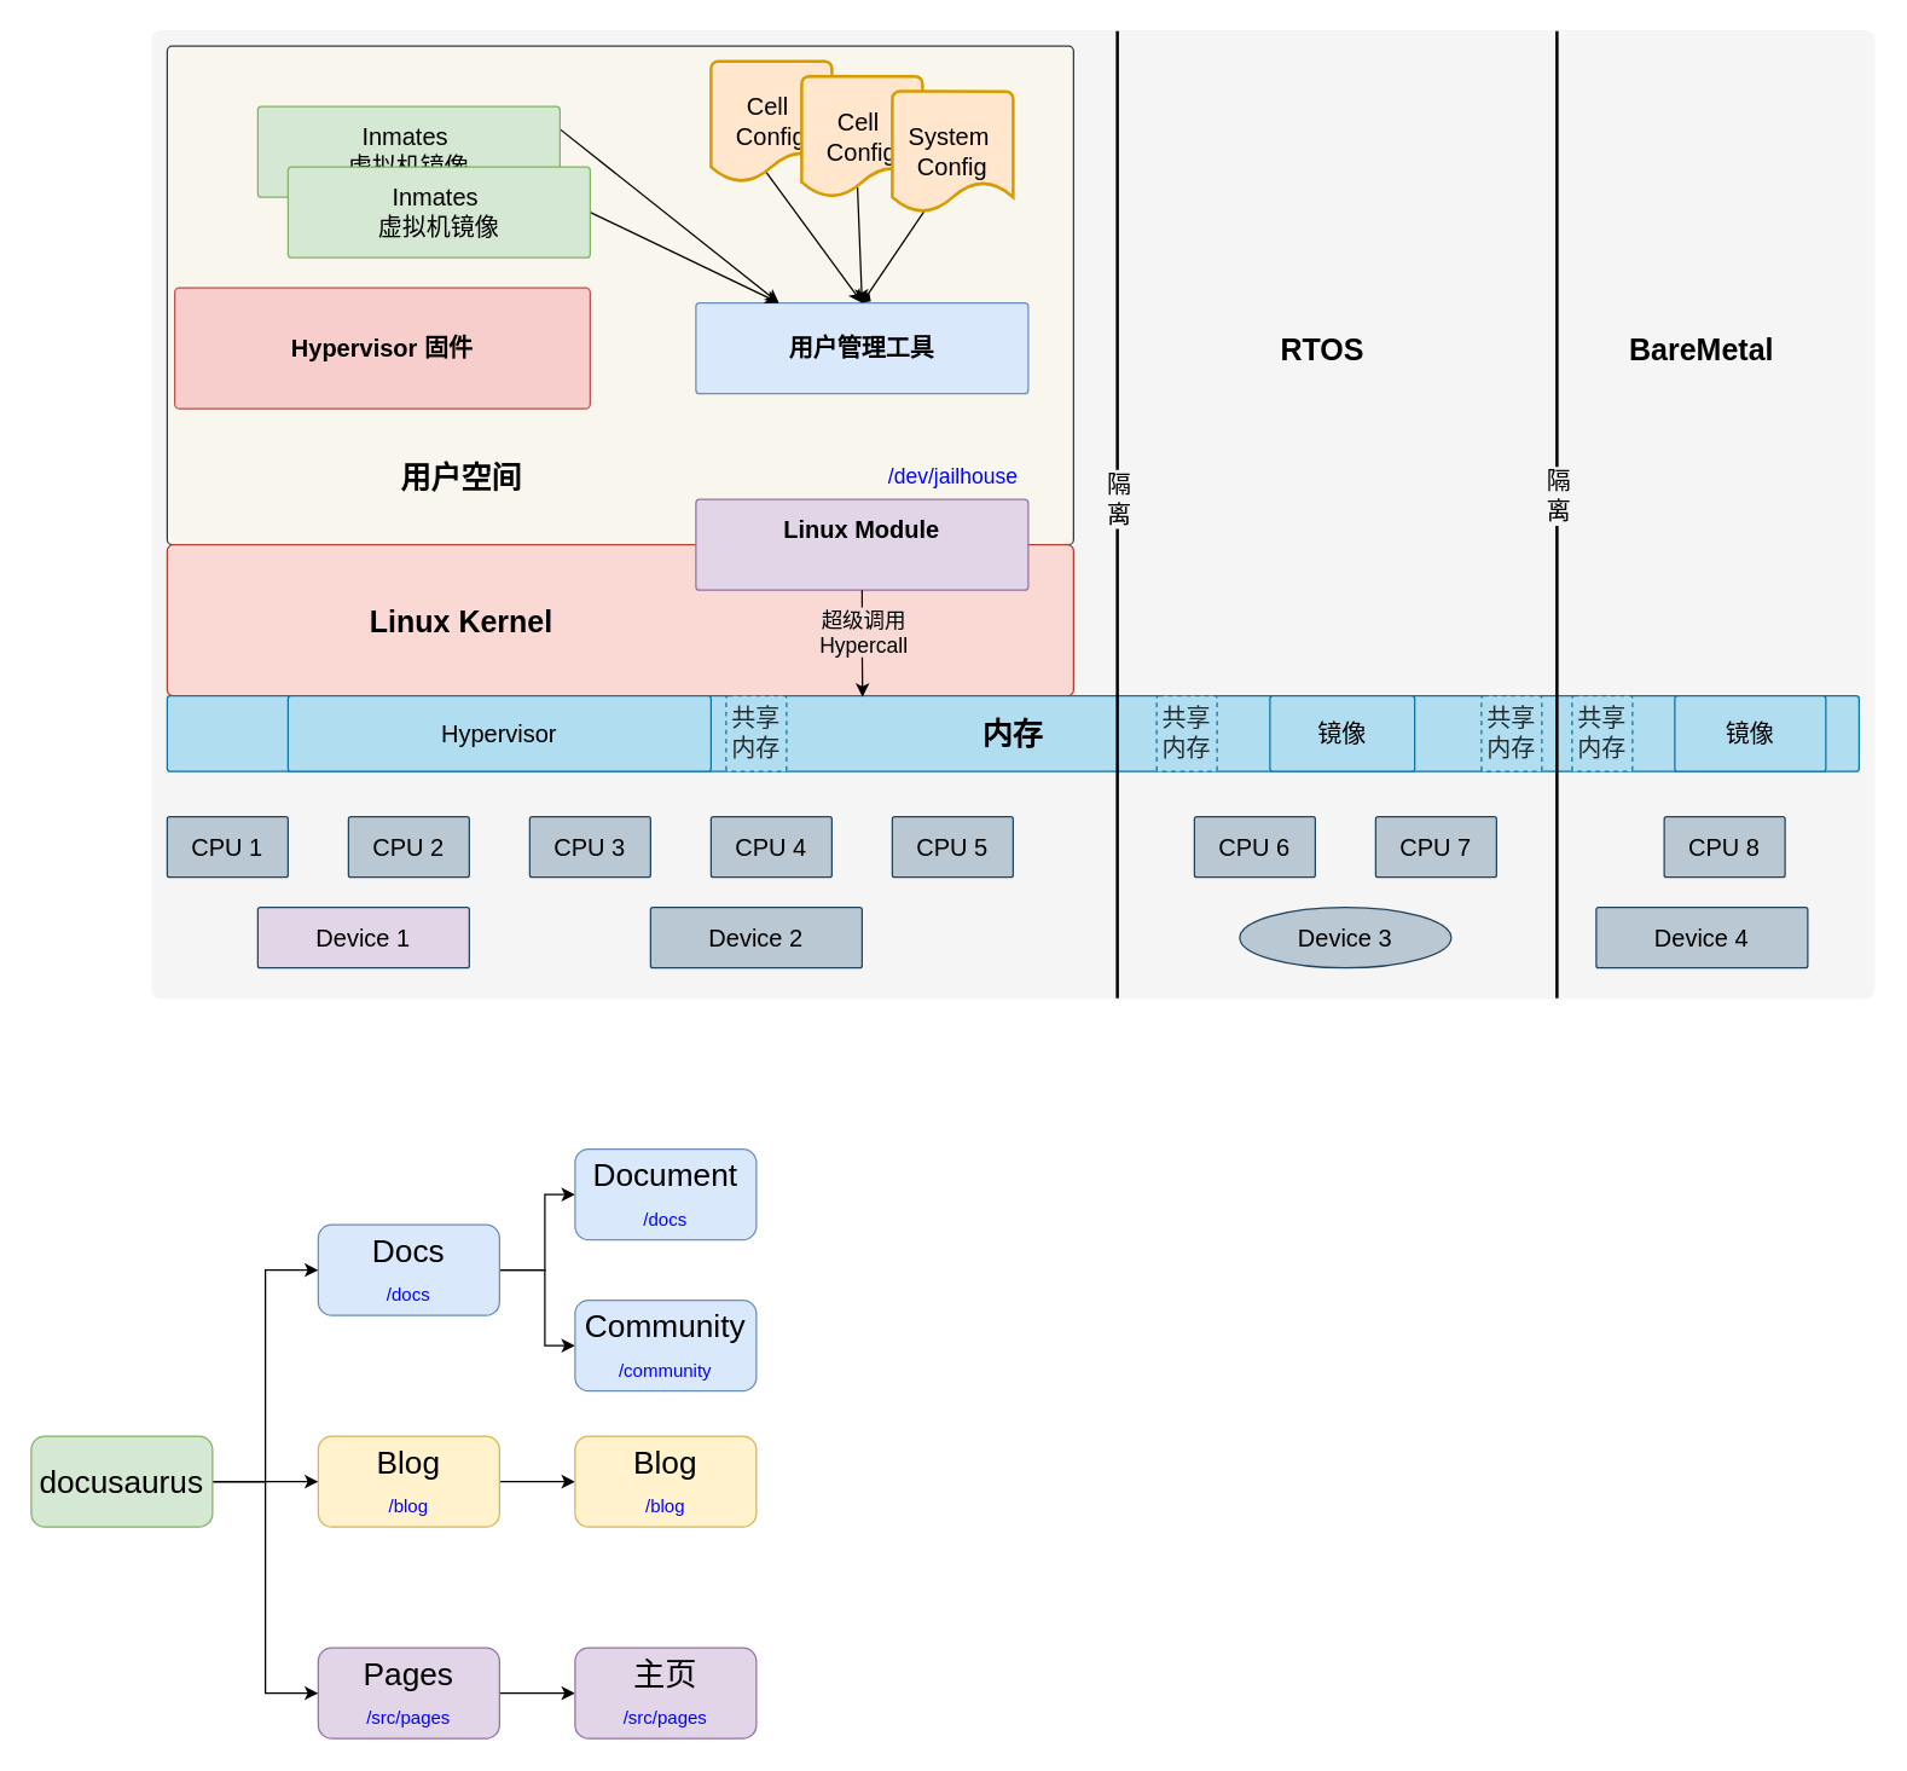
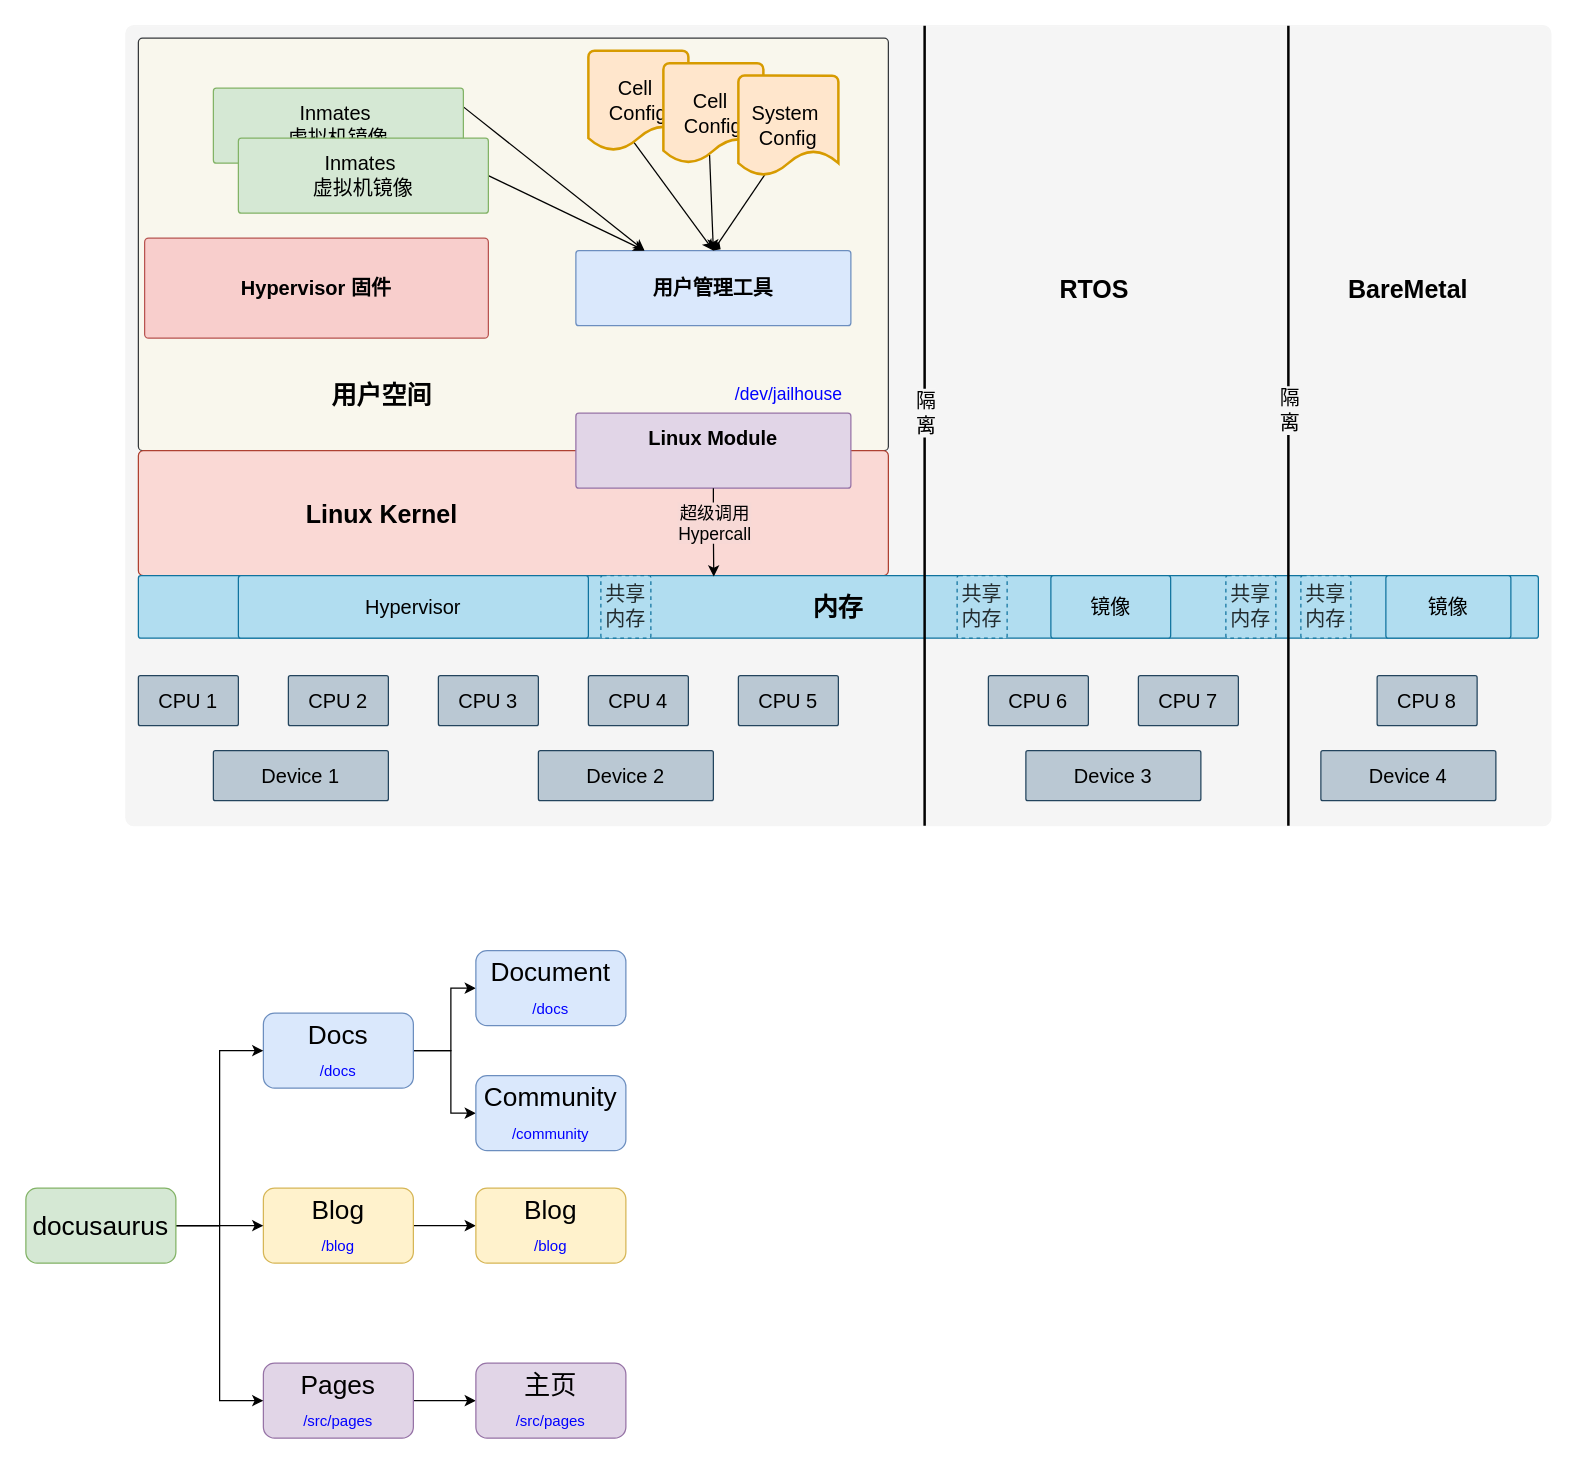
- <mxCell id="42" value="Device 1" style="rounded=1;whiteSpace=wrap;html=1;arcSize=4;fontSize=16;fillColor=#e1d5e7;strokeColor=#23445d;" parent="1" vertex="1"><mxGeometry x="170" y="600" width="140" height="40" as="geometry" /></mxCell>
+ <mxCell id="42" value="Device 1" style="rounded=1;whiteSpace=wrap;html=1;arcSize=4;fontSize=16;fillColor=#bac8d3;strokeColor=#23445d;" parent="1" vertex="1"><mxGeometry x="170" y="600" width="140" height="40" as="geometry" /></mxCell>
- <mxCell id="44" value="Device 3" style="ellipse;whiteSpace=wrap;html=1;arcSize=4;fontSize=16;fillColor=#bac8d3;strokeColor=#23445d;" parent="1" vertex="1"><mxGeometry x="820" y="600" width="140" height="40" as="geometry" /></mxCell>
+ <mxCell id="44" value="Device 3" style="rounded=1;whiteSpace=wrap;html=1;arcSize=4;fontSize=16;fillColor=#bac8d3;strokeColor=#23445d;" parent="1" vertex="1"><mxGeometry x="820" y="600" width="140" height="40" as="geometry" /></mxCell>
